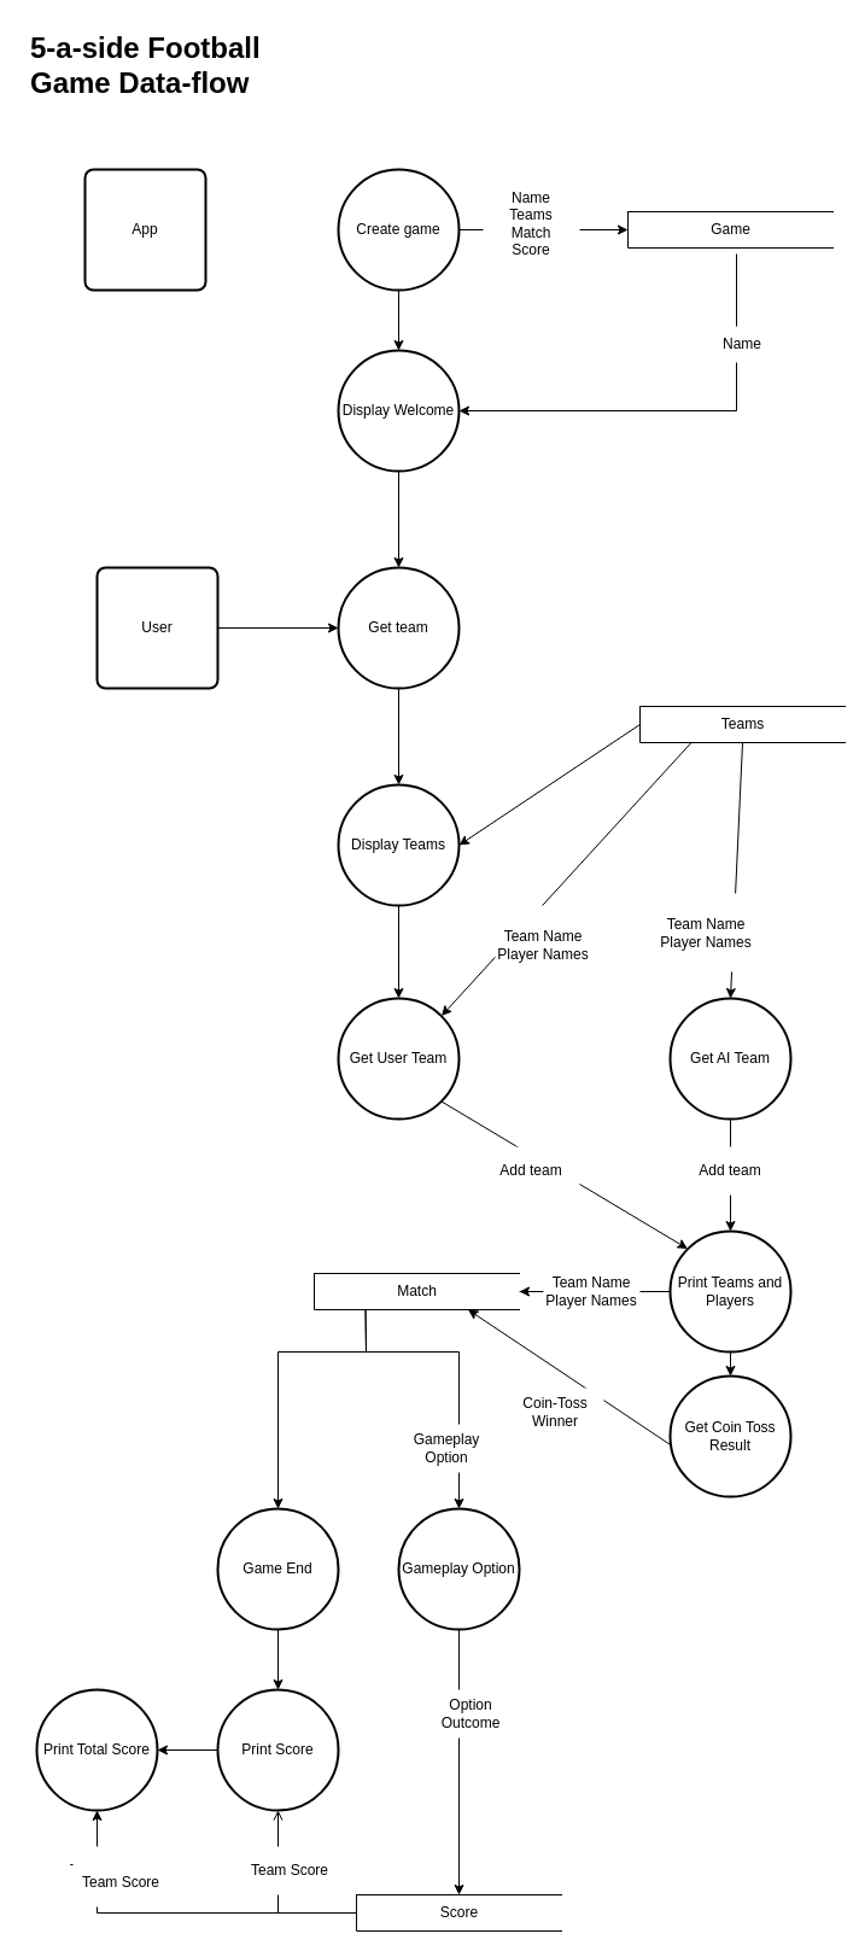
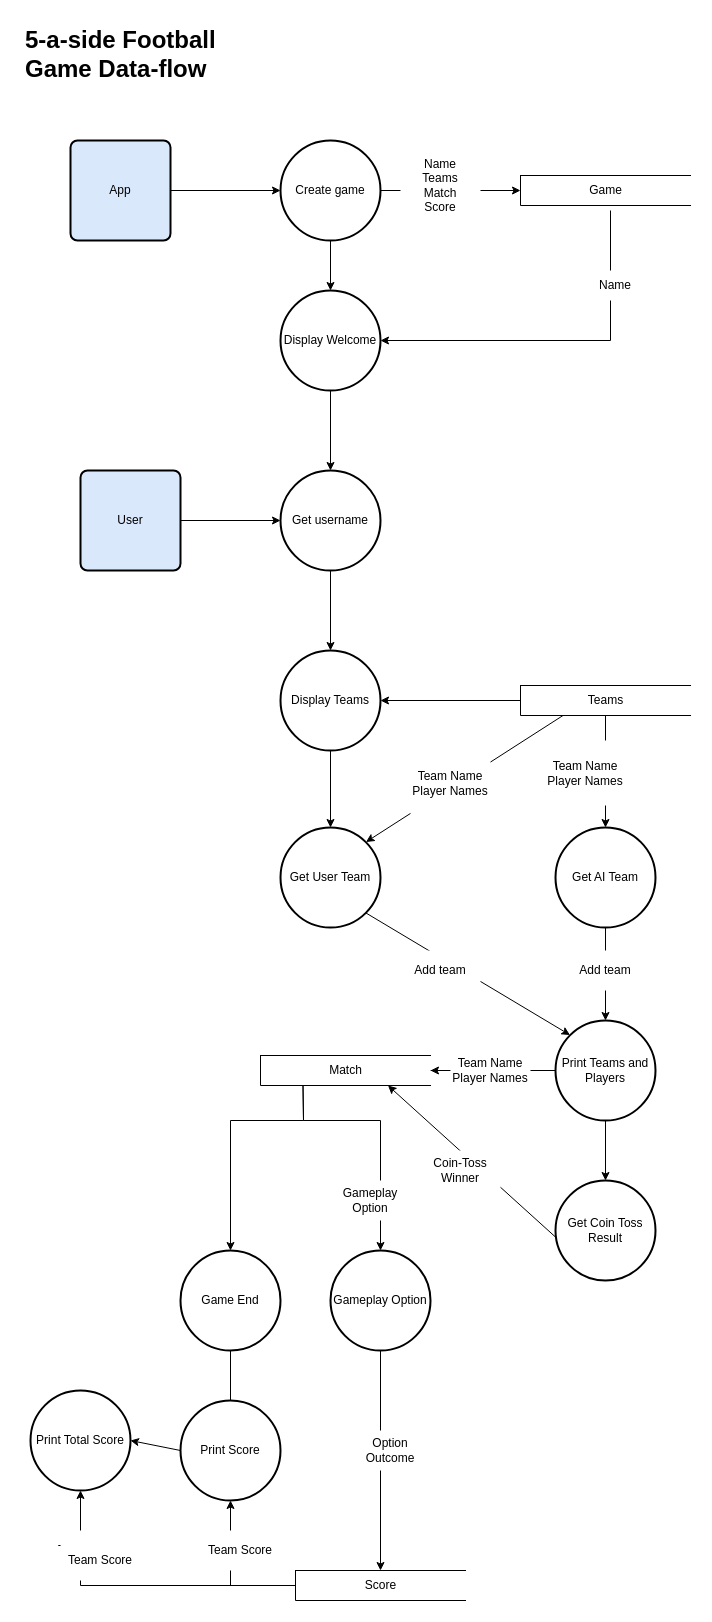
- <mxCell id="3" value="App" style="rounded=1;whiteSpace=wrap;html=1;absoluteArcSize=1;arcSize=14;strokeWidth=2;" vertex="1" parent="1"><mxGeometry x="70" y="140" width="100" height="100" as="geometry" /></mxCell>
+ <mxCell id="3" value="App" style="rounded=1;whiteSpace=wrap;html=1;absoluteArcSize=1;arcSize=14;strokeWidth=2;fillColor=#dae8fc;" vertex="1" parent="1"><mxGeometry x="70" y="140" width="100" height="100" as="geometry" /></mxCell>
+ <mxCell id="5" value="" style="endArrow=classic;html=1;rounded=0;exitX=1;exitY=0.5;exitDx=0;exitDy=0;entryX=0;entryY=0.5;entryDx=0;entryDy=0;entryPerimeter=0;" edge="1" parent="1" source="3" target="4"><mxGeometry width="50" height="50" relative="1" as="geometry"><mxPoint x="500" y="280" as="sourcePoint" /><mxPoint x="550" y="230" as="targetPoint" /></mxGeometry></mxCell>
- <mxCell id="15" value="User" style="rounded=1;whiteSpace=wrap;html=1;absoluteArcSize=1;arcSize=14;strokeWidth=2;" vertex="1" parent="1"><mxGeometry x="80" y="470" width="100" height="100" as="geometry" /></mxCell>
+ <mxCell id="15" value="User" style="rounded=1;whiteSpace=wrap;html=1;absoluteArcSize=1;arcSize=14;strokeWidth=2;fillColor=#dae8fc;" vertex="1" parent="1"><mxGeometry x="80" y="470" width="100" height="100" as="geometry" /></mxCell>
- <mxCell id="17" value="Get team" style="strokeWidth=2;html=1;shape=mxgraph.flowchart.start_2;whiteSpace=wrap;" vertex="1" parent="1"><mxGeometry x="280" y="470" width="100" height="100" as="geometry" /></mxCell>
+ <mxCell id="17" value="Get username" style="strokeWidth=2;html=1;shape=mxgraph.flowchart.start_2;whiteSpace=wrap;" vertex="1" parent="1"><mxGeometry x="280" y="470" width="100" height="100" as="geometry" /></mxCell>
- <mxCell id="20" value="Teams" style="html=1;dashed=0;whitespace=wrap;shape=partialRectangle;right=0;" vertex="1" parent="1"><mxGeometry x="530" y="585" width="170" height="30" as="geometry" /></mxCell>
+ <mxCell id="20" value="Teams" style="html=1;dashed=0;whitespace=wrap;shape=partialRectangle;right=0;" vertex="1" parent="1"><mxGeometry x="520" y="685" width="170" height="30" as="geometry" /></mxCell>
- <mxCell id="37" value="Get Coin Toss Result" style="strokeWidth=2;html=1;shape=mxgraph.flowchart.start_2;whiteSpace=wrap;" vertex="1" parent="1"><mxGeometry x="555" y="1140" width="100" height="100" as="geometry" /></mxCell>
+ <mxCell id="37" value="Get Coin Toss Result" style="strokeWidth=2;html=1;shape=mxgraph.flowchart.start_2;whiteSpace=wrap;" vertex="1" parent="1"><mxGeometry x="555" y="1180" width="100" height="100" as="geometry" /></mxCell>
- <mxCell id="51" value="" style="endArrow=classic;html=1;rounded=0;exitX=0.5;exitY=1;exitDx=0;exitDy=0;exitPerimeter=0;entryX=0.5;entryY=0;entryDx=0;entryDy=0;entryPerimeter=0;" edge="1" parent="1" source="43" target="49"><mxGeometry width="50" height="50" relative="1" as="geometry"><mxPoint x="300" y="1420" as="sourcePoint" /><mxPoint x="350" y="1370" as="targetPoint" /></mxGeometry></mxCell>
+ <mxCell id="51" value="" style="endArrow=none;html=1;rounded=0;exitX=0.5;exitY=1;exitDx=0;exitDy=0;exitPerimeter=0;entryX=0.5;entryY=0;entryDx=0;entryDy=0;entryPerimeter=0;" edge="1" parent="1" source="43" target="49"><mxGeometry width="50" height="50" relative="1" as="geometry"><mxPoint x="300" y="1420" as="sourcePoint" /><mxPoint x="350" y="1370" as="targetPoint" /></mxGeometry></mxCell>
- <mxCell id="45" value="Option Outcome" style="text;html=1;strokeColor=none;fillColor=default;align=center;verticalAlign=middle;whiteSpace=wrap;rounded=0;" vertex="1" parent="1"><mxGeometry x="350" y="1400" width="80" height="40" as="geometry" /></mxCell>
+ <mxCell id="45" value="Option Outcome" style="text;html=1;strokeColor=none;fillColor=default;align=center;verticalAlign=middle;whiteSpace=wrap;rounded=0;" vertex="1" parent="1"><mxGeometry x="350" y="1430" width="80" height="40" as="geometry" /></mxCell>
- <mxCell id="50" value="Print Total Score" style="strokeWidth=2;html=1;shape=mxgraph.flowchart.start_2;whiteSpace=wrap;" vertex="1" parent="1"><mxGeometry x="30" y="1400" width="100" height="100" as="geometry" /></mxCell>
+ <mxCell id="50" value="Print Total Score" style="strokeWidth=2;html=1;shape=mxgraph.flowchart.start_2;whiteSpace=wrap;" vertex="1" parent="1"><mxGeometry x="30" y="1390" width="100" height="100" as="geometry" /></mxCell>
- <mxCell id="54" value="" style="endArrow=open;html=1;rounded=0;exitX=0;exitY=0.5;exitDx=0;exitDy=0;entryX=0.5;entryY=1;entryDx=0;entryDy=0;entryPerimeter=0;" edge="1" parent="1" source="41" target="49"><mxGeometry width="50" height="50" relative="1" as="geometry"><mxPoint x="300" y="1420" as="sourcePoint" /><mxPoint x="350" y="1370" as="targetPoint" /><Array as="points"><mxPoint x="230" y="1585" /></Array></mxGeometry></mxCell>
+ <mxCell id="54" value="" style="endArrow=classic;html=1;rounded=0;exitX=0;exitY=0.5;exitDx=0;exitDy=0;entryX=0.5;entryY=1;entryDx=0;entryDy=0;entryPerimeter=0;" edge="1" parent="1" source="41" target="49"><mxGeometry width="50" height="50" relative="1" as="geometry"><mxPoint x="300" y="1420" as="sourcePoint" /><mxPoint x="350" y="1370" as="targetPoint" /><Array as="points"><mxPoint x="230" y="1585" /></Array></mxGeometry></mxCell>
